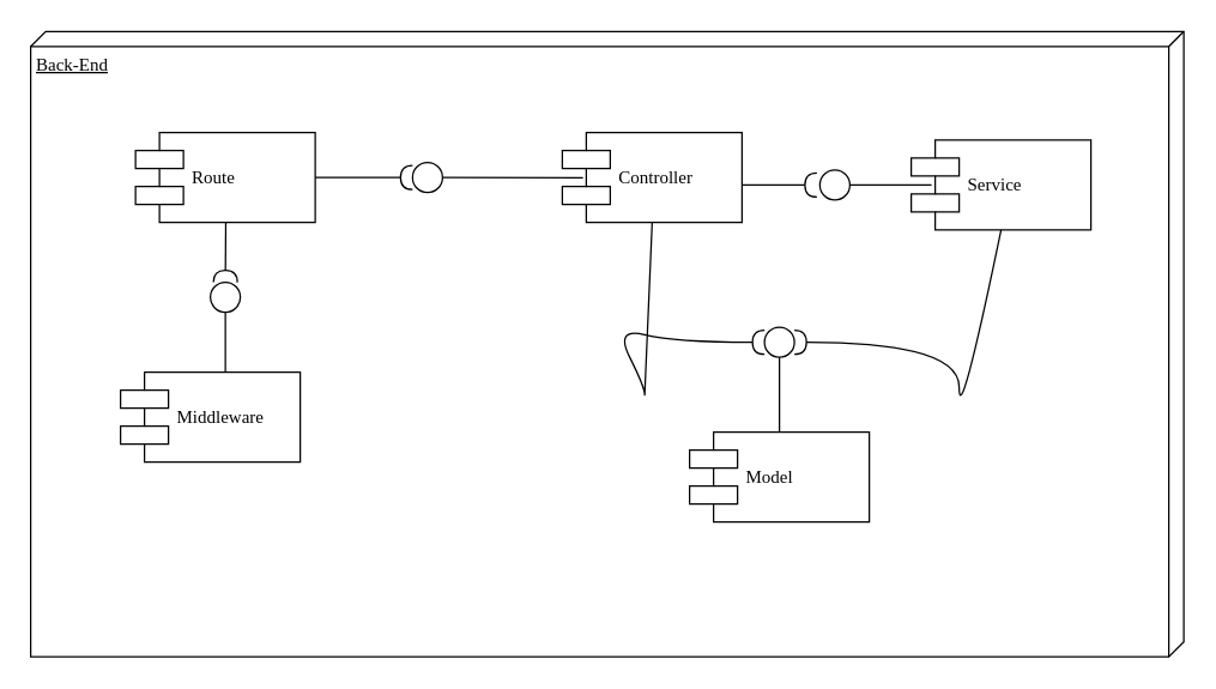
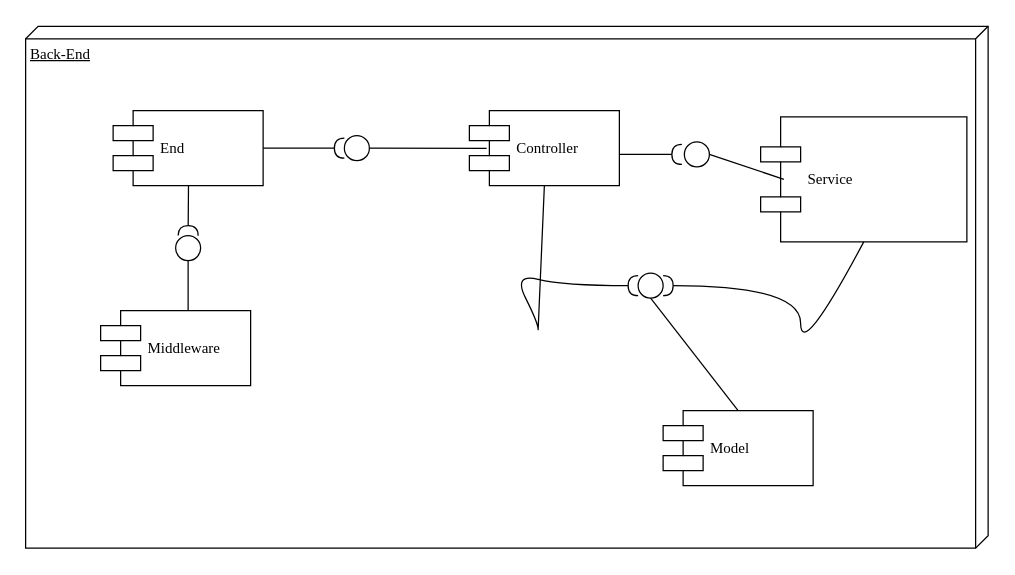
- <mxCell id="4" value="Route" style="shape=component;align=left;spacingLeft=36;rounded=0;shadow=0;comic=0;labelBackgroundColor=none;strokeWidth=1;fontFamily=Verdana;fontSize=12;html=1;" parent="1" vertex="1"><mxGeometry x="90" y="88" width="120" height="60" as="geometry" /></mxCell>
+ <mxCell id="4" value="End" style="shape=component;align=left;spacingLeft=36;rounded=0;shadow=0;comic=0;labelBackgroundColor=none;strokeWidth=1;fontFamily=Verdana;fontSize=12;html=1;" parent="1" vertex="1"><mxGeometry x="90" y="88" width="120" height="60" as="geometry" /></mxCell>
- <mxCell id="13" value="Service" style="shape=component;align=left;spacingLeft=36;rounded=0;shadow=0;comic=0;labelBackgroundColor=none;strokeWidth=1;fontFamily=Verdana;fontSize=12;html=1;" vertex="1" parent="1"><mxGeometry x="608" y="93" width="120" height="60" as="geometry" /></mxCell>
+ <mxCell id="13" value="Service" style="shape=component;align=left;spacingLeft=36;rounded=0;shadow=0;comic=0;labelBackgroundColor=none;strokeWidth=1;fontFamily=Verdana;fontSize=12;html=1;" vertex="1" parent="1"><mxGeometry x="608" y="93" width="165" height="100" as="geometry" /></mxCell>
- <mxCell id="14" value="Model" style="shape=component;align=left;spacingLeft=36;rounded=0;shadow=0;comic=0;labelBackgroundColor=none;strokeWidth=1;fontFamily=Verdana;fontSize=12;html=1;" vertex="1" parent="1"><mxGeometry x="460" y="288" width="120" height="60" as="geometry" /></mxCell>
+ <mxCell id="14" value="Model" style="shape=component;align=left;spacingLeft=36;rounded=0;shadow=0;comic=0;labelBackgroundColor=none;strokeWidth=1;fontFamily=Verdana;fontSize=12;html=1;" vertex="1" parent="1"><mxGeometry x="530" y="328" width="120" height="60" as="geometry" /></mxCell>
